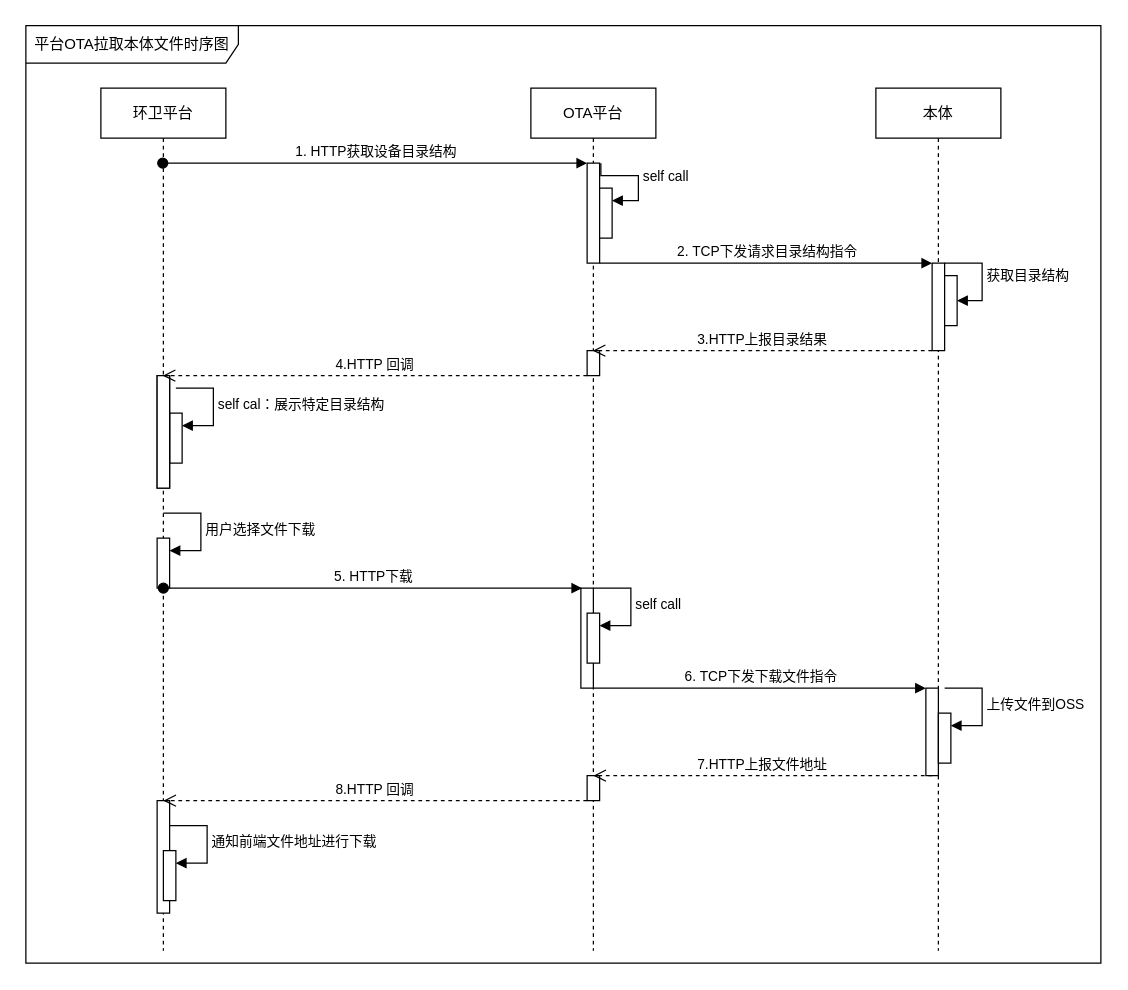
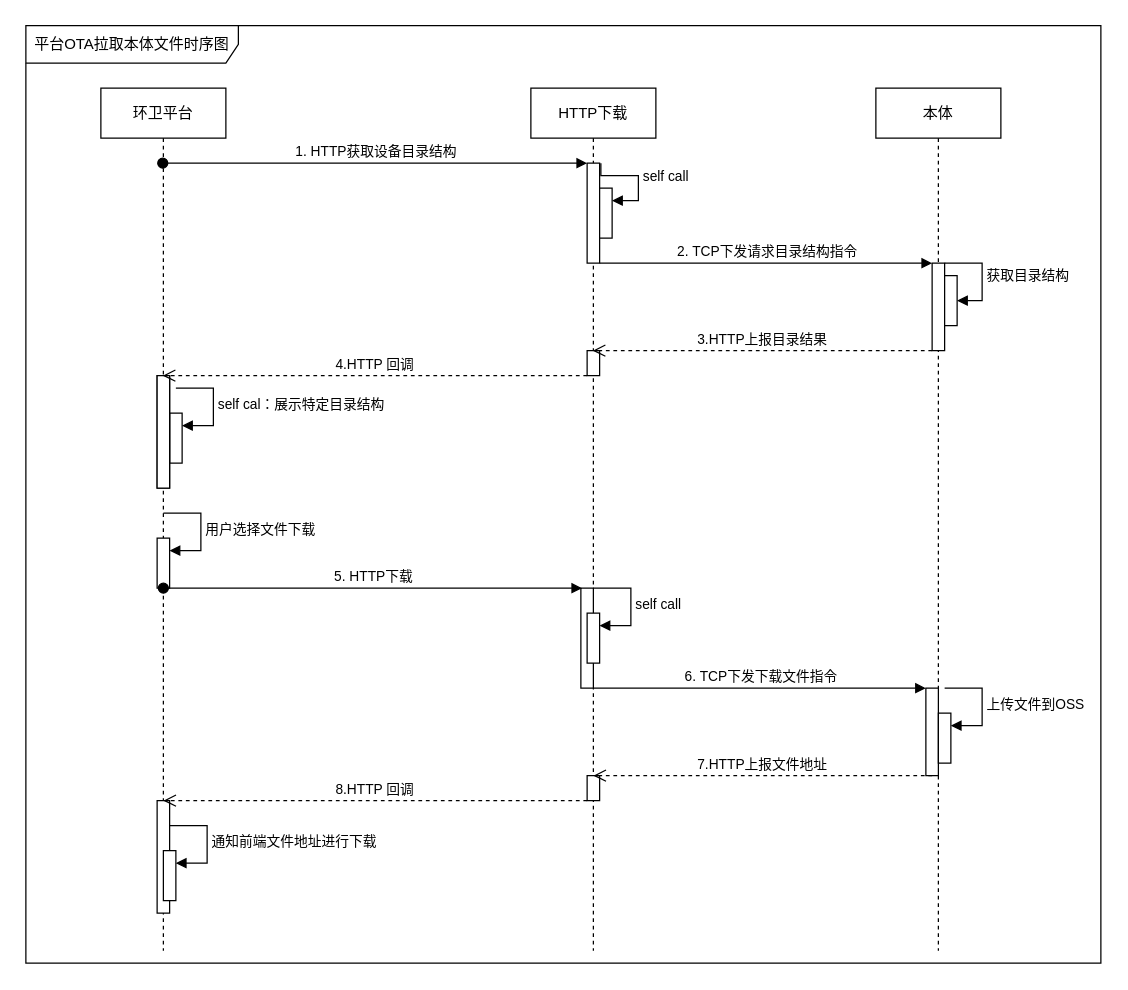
- <mxCell id="4" value="OTA平台" style="shape=umlLifeline;perimeter=lifelinePerimeter;whiteSpace=wrap;html=1;container=1;dropTarget=0;collapsible=0;recursiveResize=0;outlineConnect=0;portConstraint=eastwest;newEdgeStyle={&quot;edgeStyle&quot;:&quot;elbowEdgeStyle&quot;,&quot;elbow&quot;:&quot;vertical&quot;,&quot;curved&quot;:0,&quot;rounded&quot;:0};" parent="1" vertex="1"><mxGeometry x="424" y="70" width="100" height="690" as="geometry" /></mxCell>
+ <mxCell id="4" value="HTTP下载" style="shape=umlLifeline;perimeter=lifelinePerimeter;whiteSpace=wrap;html=1;container=1;dropTarget=0;collapsible=0;recursiveResize=0;outlineConnect=0;portConstraint=eastwest;newEdgeStyle={&quot;edgeStyle&quot;:&quot;elbowEdgeStyle&quot;,&quot;elbow&quot;:&quot;vertical&quot;,&quot;curved&quot;:0,&quot;rounded&quot;:0};" parent="1" vertex="1"><mxGeometry x="424" y="70" width="100" height="690" as="geometry" /></mxCell>
